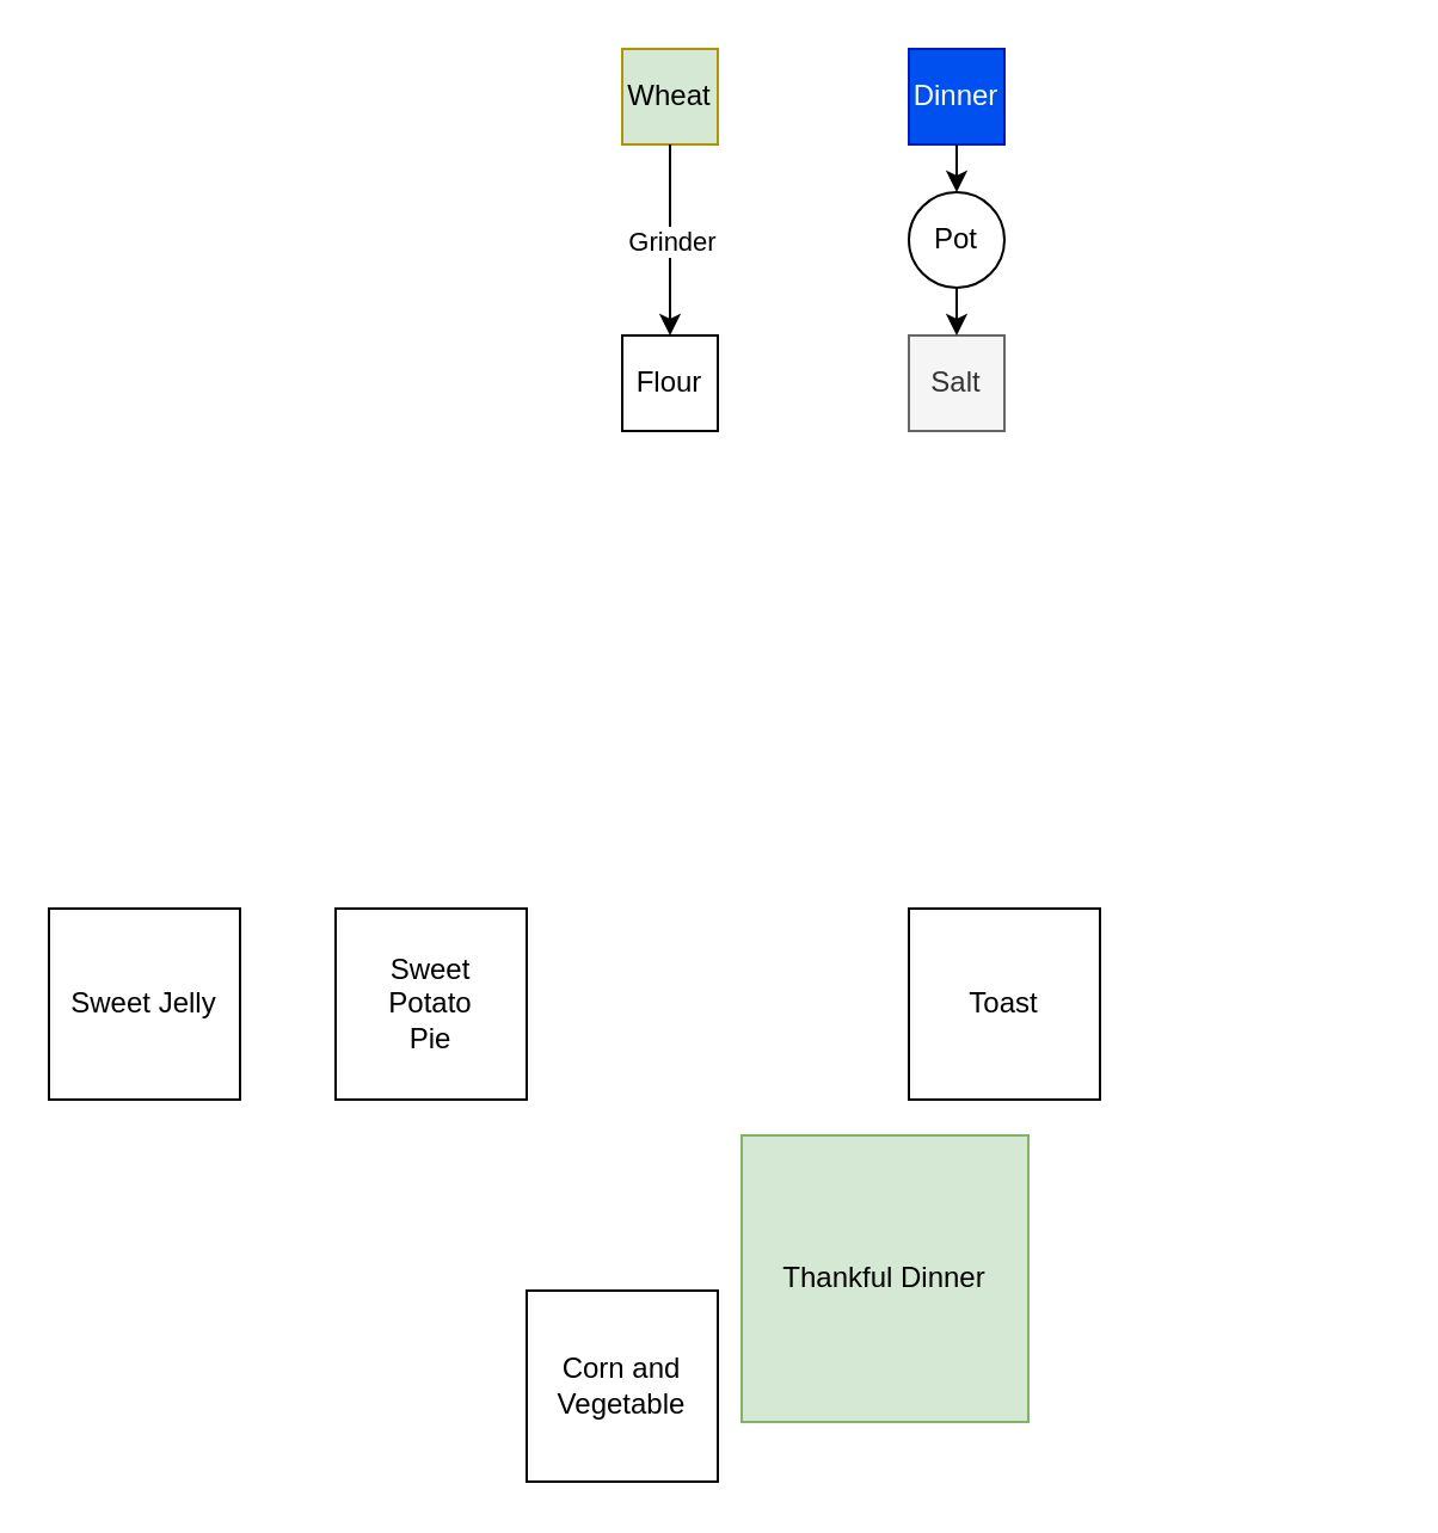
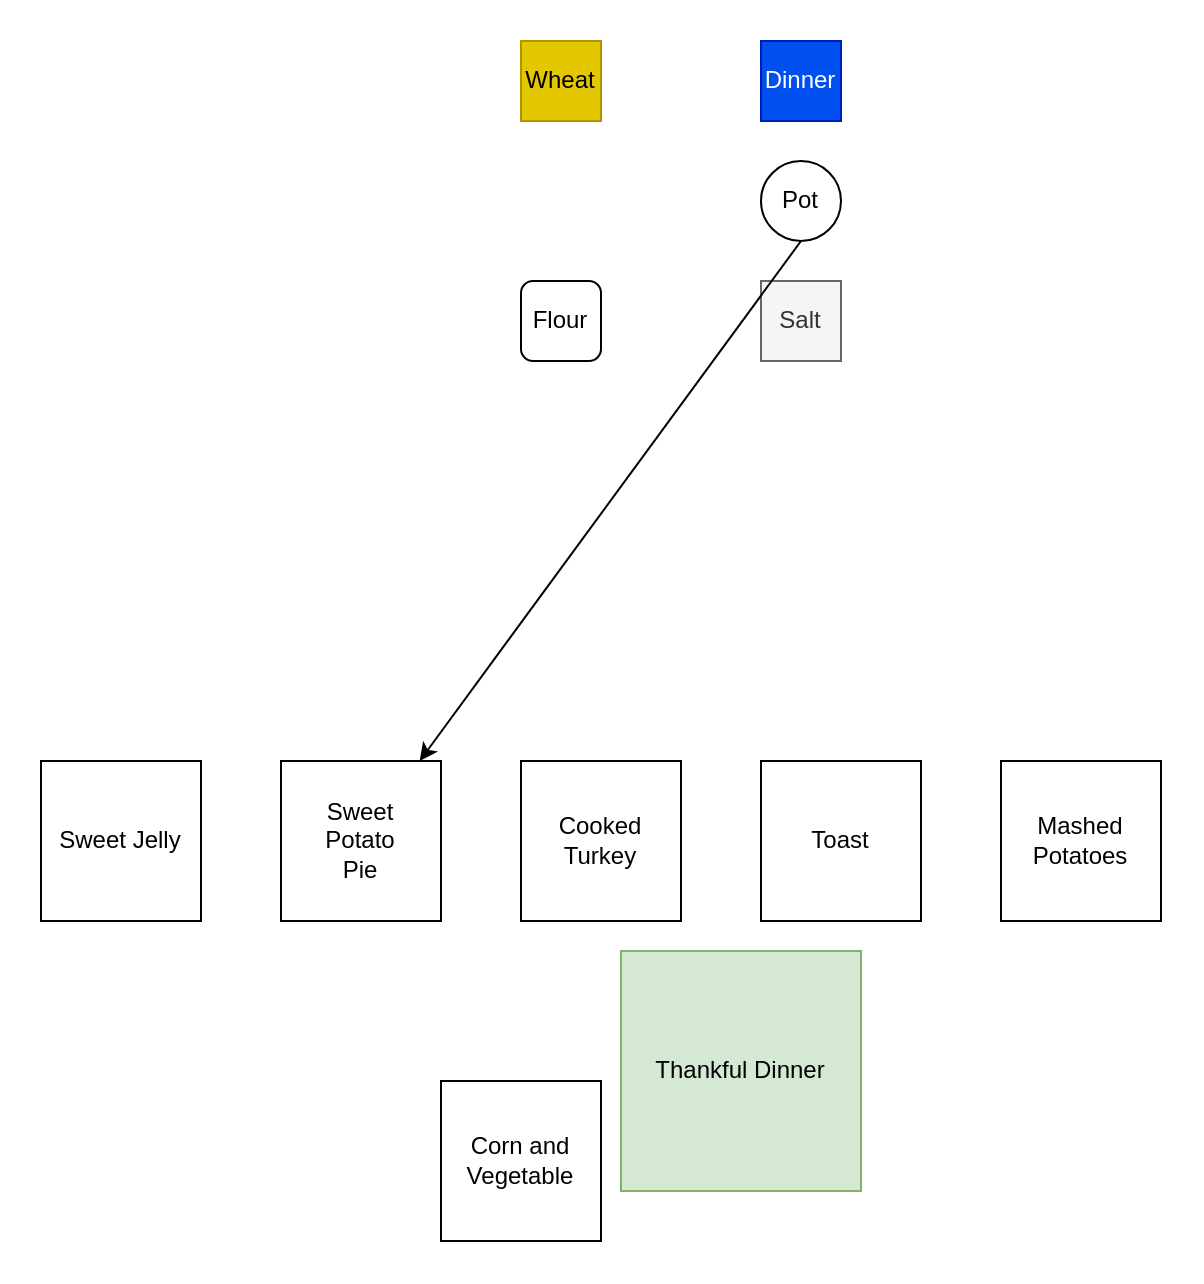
- <mxCell id="2" value="Wheat" style="rounded=0;whiteSpace=wrap;html=1;fillColor=#d5e8d4;strokeColor=#B09500;" parent="1" vertex="1"><mxGeometry x="260" y="20" width="40" height="40" as="geometry" /></mxCell>
+ <mxCell id="2" value="Wheat" style="rounded=0;whiteSpace=wrap;html=1;fillColor=#e3c800;strokeColor=#B09500;" parent="1" vertex="1"><mxGeometry x="260" y="20" width="40" height="40" as="geometry" /></mxCell>
- <mxCell id="9" value="" style="endArrow=classic;html=1;fontColor=#000000;entryX=0.5;entryY=0;entryDx=0;entryDy=0;exitX=0.5;exitY=1;exitDx=0;exitDy=0;" edge="1" parent="1" source="5" target="8"><mxGeometry width="50" height="50" relative="1" as="geometry"><mxPoint x="370" y="140" as="sourcePoint" /><mxPoint x="420" y="90" as="targetPoint" /></mxGeometry></mxCell>
- <mxCell id="3" value="" style="endArrow=classic;html=1;fontColor=#000000;exitX=0.5;exitY=1;exitDx=0;exitDy=0;entryX=0.5;entryY=0;entryDx=0;entryDy=0;" parent="1" source="2" edge="1" target="7"><mxGeometry relative="1" as="geometry"><mxPoint x="300" y="110" as="sourcePoint" /><mxPoint x="280" y="100" as="targetPoint" /></mxGeometry></mxCell>
- <mxCell id="4" value="Grinder" style="edgeLabel;resizable=0;html=1;align=center;verticalAlign=middle;" parent="3" connectable="0" vertex="1"><mxGeometry relative="1" as="geometry" /></mxCell>
- <mxCell id="10" value="" style="endArrow=classic;html=1;fontColor=#000000;entryX=0.5;entryY=0;entryDx=0;entryDy=0;exitX=0.5;exitY=1;exitDx=0;exitDy=0;" edge="1" parent="1" source="8" target="6"><mxGeometry width="50" height="50" relative="1" as="geometry"><mxPoint x="340" y="230" as="sourcePoint" /><mxPoint x="390" y="180" as="targetPoint" /></mxGeometry></mxCell>
+ <mxCell id="10" value="" style="endArrow=classic;html=1;fontColor=#000000;exitX=0.5;exitY=1;exitDx=0;exitDy=0;" edge="1" parent="1" source="8" target="13"><mxGeometry width="50" height="50" relative="1" as="geometry"><mxPoint x="340" y="230" as="sourcePoint" /><mxPoint x="390" y="180" as="targetPoint" /></mxGeometry></mxCell>
- <mxCell id="7" value="Flour" style="rounded=0;whiteSpace=wrap;html=1;fontColor=#000000;" vertex="1" parent="1"><mxGeometry x="260" y="140" width="40" height="40" as="geometry" /></mxCell>
+ <mxCell id="7" value="Flour" style="whiteSpace=wrap;html=1;fontColor=#000000;rounded=1;" vertex="1" parent="1"><mxGeometry x="260" y="140" width="40" height="40" as="geometry" /></mxCell>
+ <mxCell id="14" value="Cooked Turkey" style="whiteSpace=wrap;html=1;aspect=fixed;fontColor=#000000;" vertex="1" parent="1"><mxGeometry x="260" y="380" width="80" height="80" as="geometry" /></mxCell>
+ <mxCell id="16" value="Mashed Potatoes" style="whiteSpace=wrap;html=1;aspect=fixed;fontColor=#000000;" vertex="1" parent="1"><mxGeometry x="500" y="380" width="80" height="80" as="geometry" /></mxCell>
